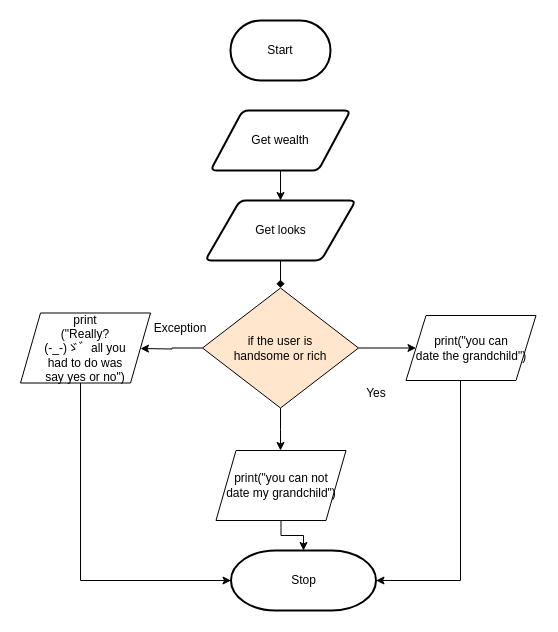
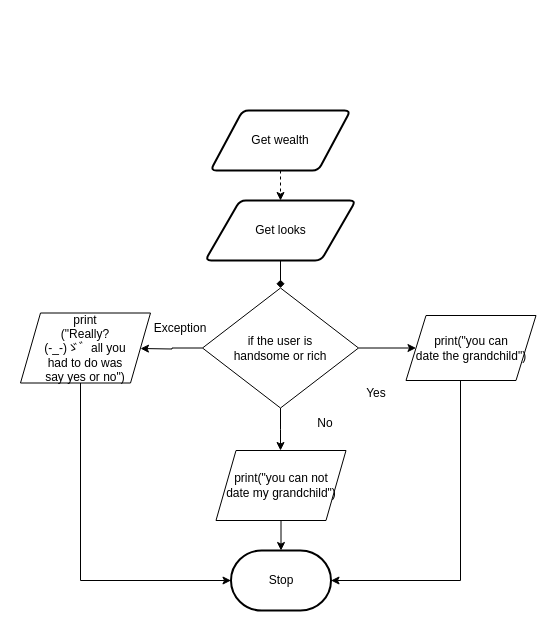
- <mxCell id="2" value="Start" style="strokeWidth=2;html=1;shape=mxgraph.flowchart.terminator;whiteSpace=wrap;" parent="1" vertex="1"><mxGeometry x="230" y="20" width="100" height="60" as="geometry" /></mxCell>
- <mxCell id="3" style="edgeStyle=none;html=1;" parent="1" source="4" target="11" edge="1"><mxGeometry relative="1" as="geometry" /></mxCell>
+ <mxCell id="3" style="edgeStyle=none;html=1;dashed=1;" parent="1" source="4" target="11" edge="1"><mxGeometry relative="1" as="geometry" /></mxCell>
- <mxCell id="8" value="if the user is &lt;br&gt;handsome or rich" style="rhombus;whiteSpace=wrap;html=1;fillColor=#ffe6cc;" parent="1" vertex="1"><mxGeometry x="202" y="287.5" width="156" height="120" as="geometry" /></mxCell>
+ <mxCell id="8" value="if the user is &lt;br&gt;handsome or rich" style="rhombus;whiteSpace=wrap;html=1;" parent="1" vertex="1"><mxGeometry x="202" y="287.5" width="156" height="120" as="geometry" /></mxCell>
+ <mxCell id="14" value="No" style="text;html=1;strokeColor=none;fillColor=none;align=center;verticalAlign=middle;whiteSpace=wrap;rounded=0;" parent="1" vertex="1"><mxGeometry x="295.25" y="407.5" width="60" height="30" as="geometry" /></mxCell>
- <mxCell id="9" value="Stop" style="strokeWidth=2;html=1;shape=mxgraph.flowchart.terminator;whiteSpace=wrap;" parent="1" vertex="1"><mxGeometry x="230.5" y="550" width="145" height="60" as="geometry" /></mxCell>
+ <mxCell id="9" value="Stop" style="strokeWidth=2;html=1;shape=mxgraph.flowchart.terminator;whiteSpace=wrap;" parent="1" vertex="1"><mxGeometry x="230.5" y="550" width="100" height="60" as="geometry" /></mxCell>
